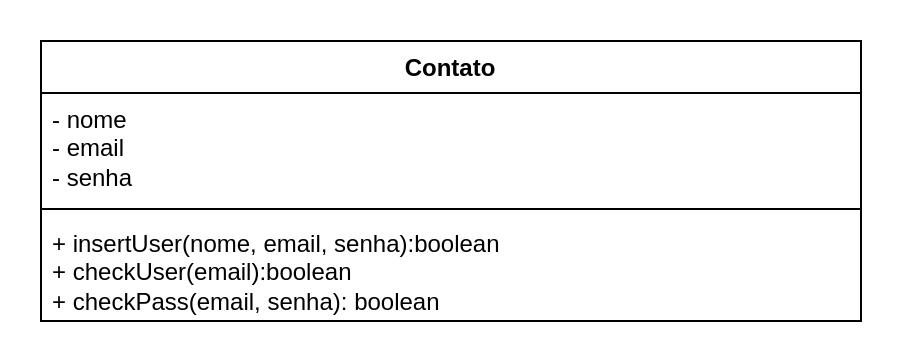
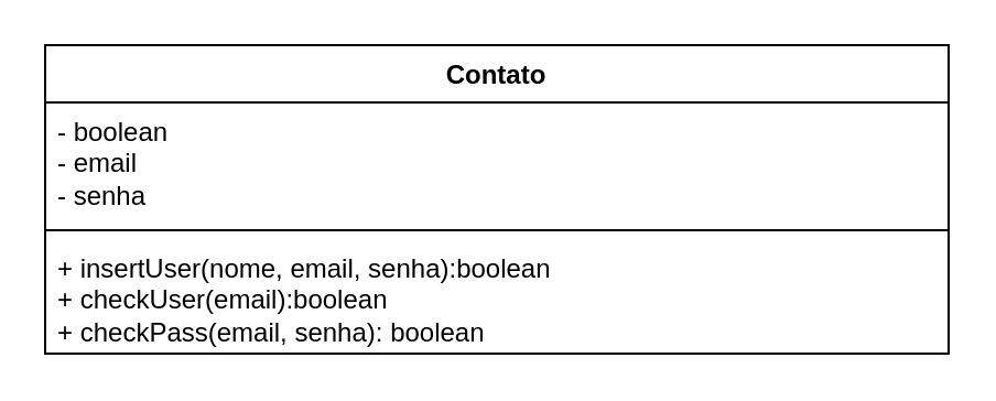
- <mxCell id="3" value="- nome&lt;div&gt;- email&lt;/div&gt;&lt;div&gt;- senha&lt;/div&gt;" style="text;strokeColor=none;fillColor=none;align=left;verticalAlign=top;spacingLeft=4;spacingRight=4;overflow=hidden;rotatable=0;points=[[0,0.5],[1,0.5]];portConstraint=eastwest;whiteSpace=wrap;html=1;" vertex="1" parent="2"><mxGeometry y="26" width="410" height="54" as="geometry" /></mxCell>
+ <mxCell id="3" value="- boolean&lt;div&gt;- email&lt;/div&gt;&lt;div&gt;- senha&lt;/div&gt;" style="text;strokeColor=none;fillColor=none;align=left;verticalAlign=top;spacingLeft=4;spacingRight=4;overflow=hidden;rotatable=0;points=[[0,0.5],[1,0.5]];portConstraint=eastwest;whiteSpace=wrap;html=1;" vertex="1" parent="2"><mxGeometry y="26" width="410" height="54" as="geometry" /></mxCell>
